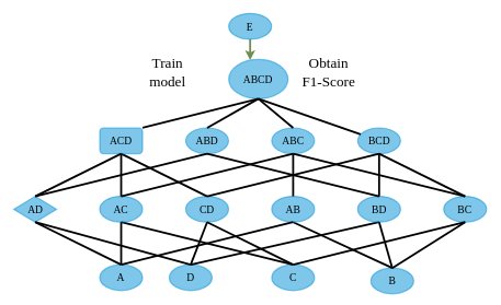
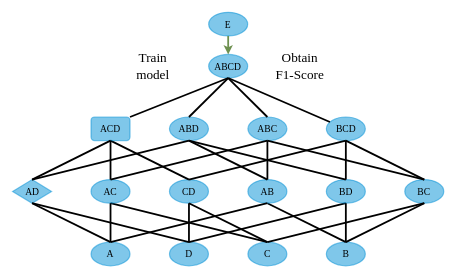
- <mxCell id="2" value="&lt;div&gt;ABCD&lt;/div&gt;" style="ellipse;whiteSpace=wrap;html=1;rounded=1;shadow=0;glass=0;labelBackgroundColor=none;strokeColor=#008FD5;strokeWidth=2;fillColor=#008FD5;gradientColor=none;fontFamily=Palatino;fontSize=16;fontColor=#000000;align=center;opacity=50;spacing=15;verticalAlign=middle;horizontal=1;aspect=fixed;" vertex="1" parent="1"><mxGeometry x="347.47" y="90.103" width="90" height="60" as="geometry" /></mxCell>
+ <mxCell id="2" value="&lt;div&gt;ABCD&lt;/div&gt;" style="ellipse;whiteSpace=wrap;html=1;rounded=1;shadow=0;glass=0;labelBackgroundColor=none;strokeColor=#008FD5;strokeWidth=2;fillColor=#008FD5;gradientColor=none;fontFamily=Palatino;fontSize=16;fontColor=#000000;align=center;opacity=50;spacing=15;verticalAlign=middle;horizontal=1;aspect=fixed;" vertex="1" parent="1"><mxGeometry x="347.47" y="90.103" width="64.993" height="39.373" as="geometry" /></mxCell>
+ <mxCell id="41" style="rounded=0;orthogonalLoop=1;jettySize=auto;html=1;strokeColor=#000000;fontFamily=Palatino;fontSize=16;endArrow=none;endFill=0;exitX=0.5;exitY=1;exitDx=0;exitDy=0;entryX=0.5;entryY=0;entryDx=0;entryDy=0;orthogonal=1;strokeWidth=3;" edge="1" parent="1" source="3" target="40"><mxGeometry relative="1" as="geometry" /></mxCell>
- <mxCell id="19" value="D" style="ellipse;whiteSpace=wrap;html=1;rounded=1;shadow=0;glass=0;labelBackgroundColor=none;strokeColor=#008FD5;strokeWidth=2;fillColor=#008FD5;gradientColor=none;fontFamily=Palatino;fontSize=16;fontColor=#000000;align=center;opacity=50;spacing=15;verticalAlign=middle;horizontal=1;aspect=fixed;" vertex="1" parent="1"><mxGeometry x="257.076" y="403.201" width="64.993" height="39.373" as="geometry" /></mxCell>
+ <mxCell id="19" value="D" style="ellipse;whiteSpace=wrap;html=1;rounded=1;shadow=0;glass=0;labelBackgroundColor=none;strokeColor=#008FD5;strokeWidth=2;fillColor=#008FD5;gradientColor=none;fontFamily=Palatino;fontSize=16;fontColor=#000000;align=center;opacity=50;spacing=15;verticalAlign=middle;horizontal=1;aspect=fixed;" vertex="1" parent="1"><mxGeometry x="282.076" y="403.201" width="64.993" height="39.373" as="geometry" /></mxCell>
- <mxCell id="32" value="B" style="ellipse;whiteSpace=wrap;html=1;rounded=1;shadow=0;glass=0;labelBackgroundColor=none;strokeColor=#008FD5;strokeWidth=2;fillColor=#008FD5;gradientColor=none;fontFamily=Palatino;fontSize=16;fontColor=#000000;align=center;opacity=50;spacing=15;verticalAlign=middle;horizontal=1;aspect=fixed;" vertex="1" parent="1"><mxGeometry x="563.653" y="408.201" width="64.993" height="39.373" as="geometry" /></mxCell>
+ <mxCell id="32" value="B" style="ellipse;whiteSpace=wrap;html=1;rounded=1;shadow=0;glass=0;labelBackgroundColor=none;strokeColor=#008FD5;strokeWidth=2;fillColor=#008FD5;gradientColor=none;fontFamily=Palatino;fontSize=16;fontColor=#000000;align=center;opacity=50;spacing=15;verticalAlign=middle;horizontal=1;aspect=fixed;" vertex="1" parent="1"><mxGeometry x="543.653" y="403.201" width="64.993" height="39.373" as="geometry" /></mxCell>
